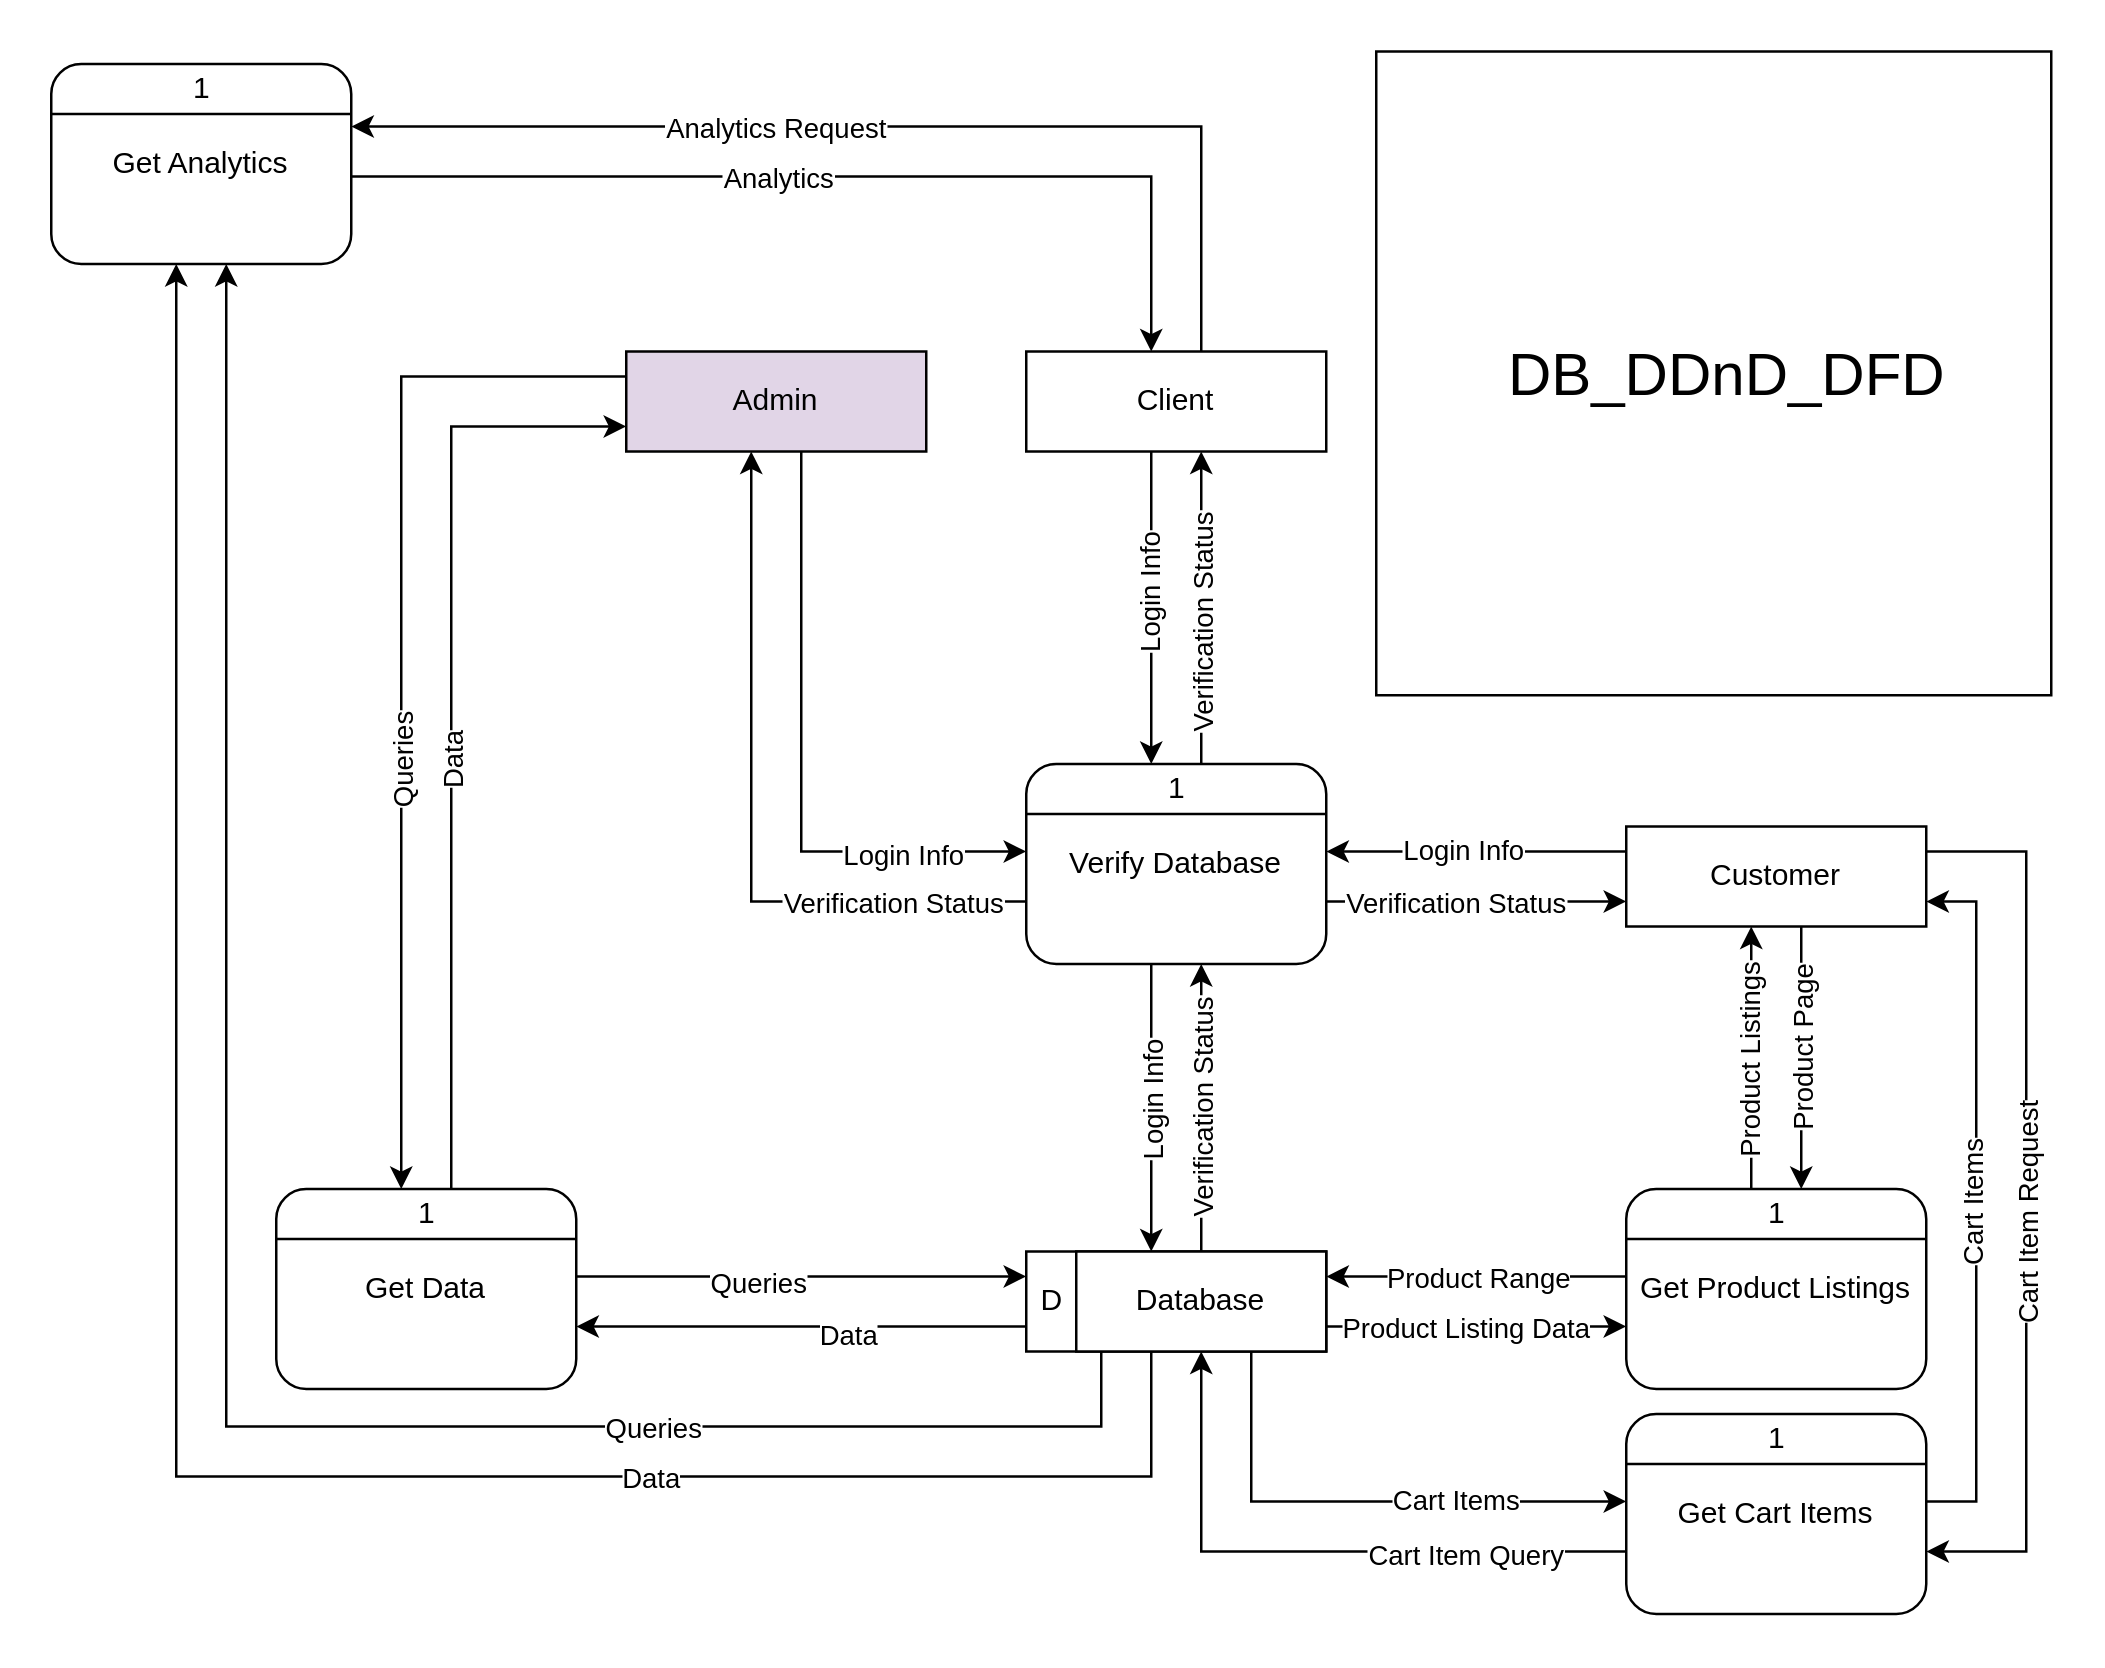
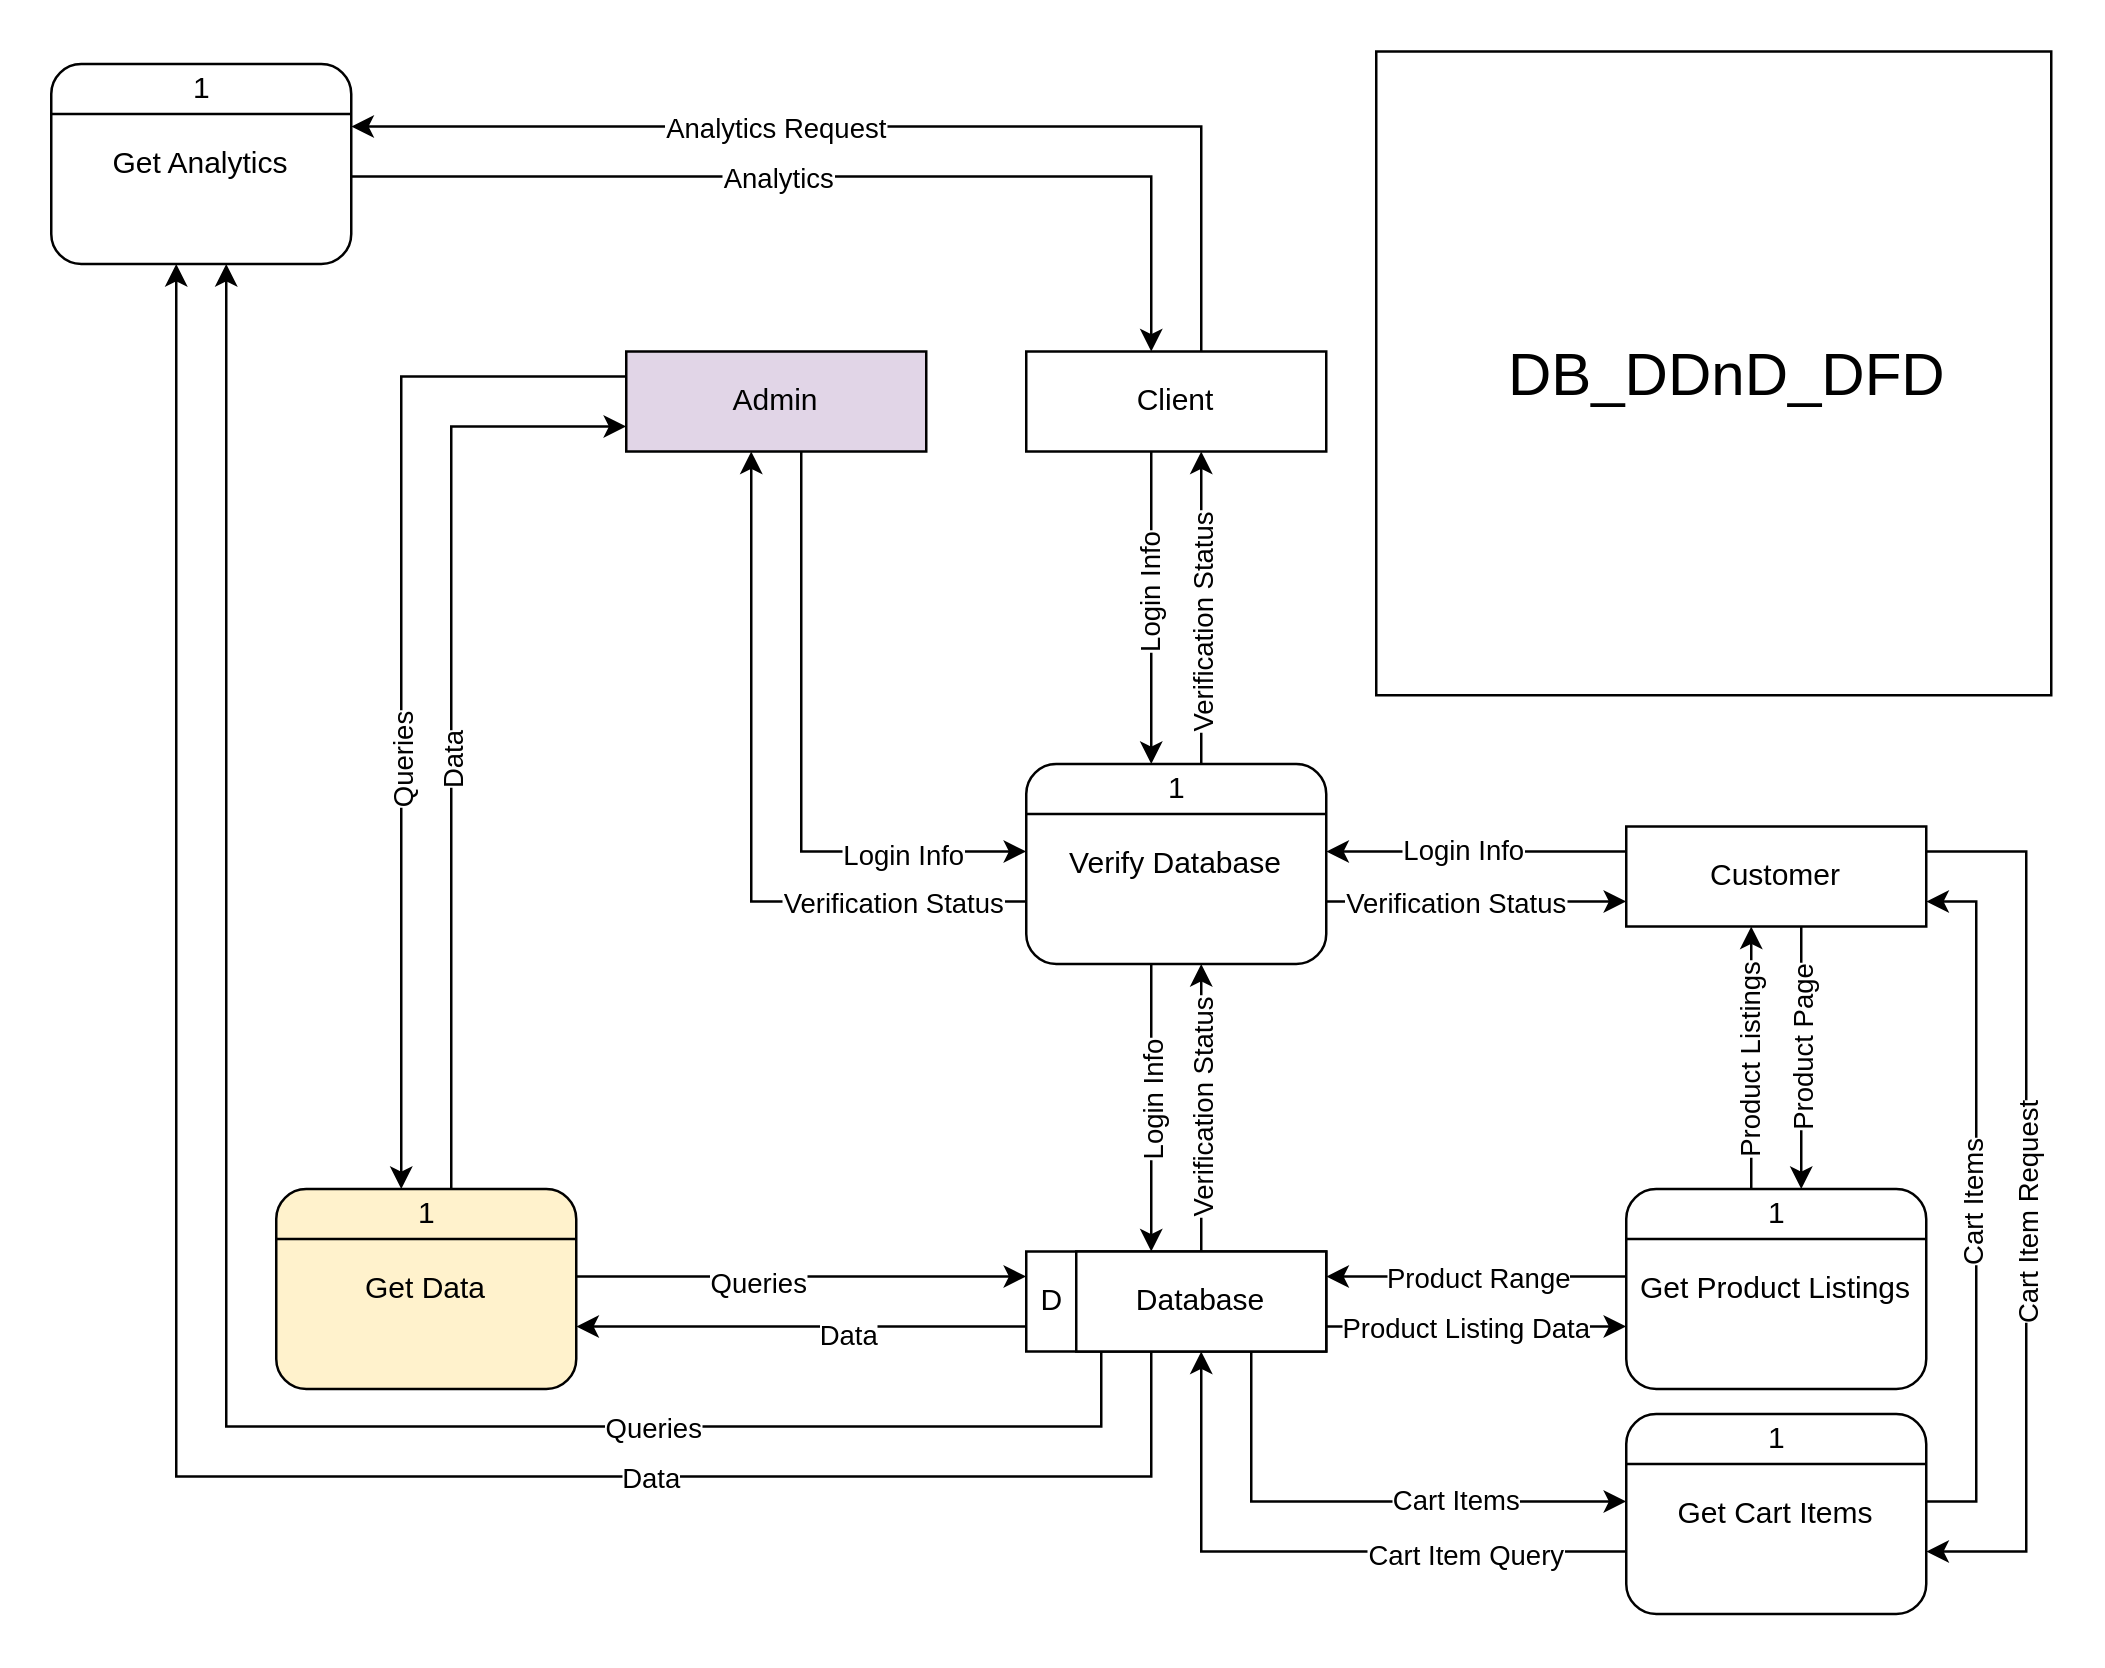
- <mxCell id="39" value="Get Data" style="rounded=1;whiteSpace=wrap;html=1;" vertex="1" parent="38"><mxGeometry y="5" width="120" height="80" as="geometry" /></mxCell>
+ <mxCell id="39" value="Get Data" style="rounded=1;whiteSpace=wrap;html=1;fillColor=#fff2cc;" vertex="1" parent="38"><mxGeometry y="5" width="120" height="80" as="geometry" /></mxCell>
